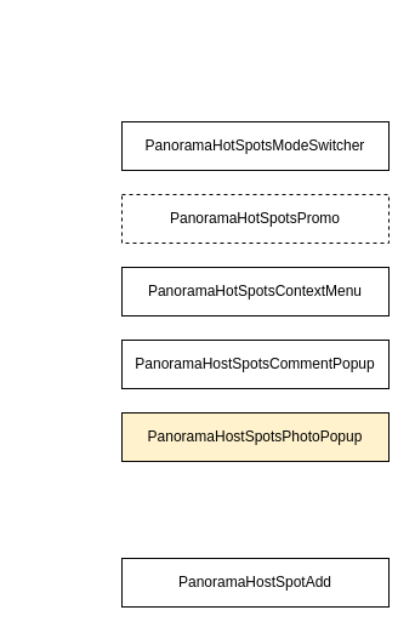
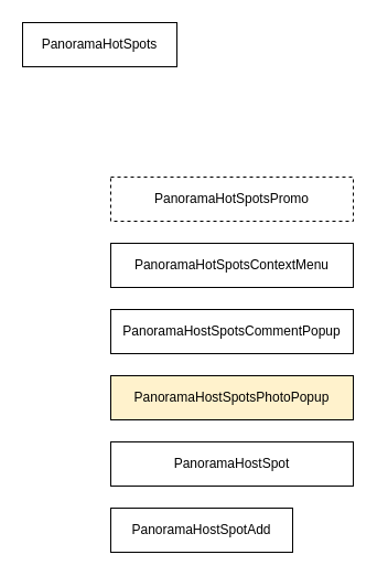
+ <mxCell id="2" value="PanoramaHotSpots" style="rounded=0;whiteSpace=wrap;html=1;" parent="1" vertex="1"><mxGeometry x="20" y="20" width="140" height="40" as="geometry" /></mxCell>
- <mxCell id="3" value="PanoramaHotSpotsModeSwitcher" style="rounded=0;whiteSpace=wrap;html=1;" parent="1" vertex="1"><mxGeometry x="100" y="100" width="220" height="40" as="geometry" /></mxCell>
+ <mxCell id="8" value="PanoramaHostSpot" style="rounded=0;whiteSpace=wrap;html=1;" vertex="1" parent="1"><mxGeometry x="100" y="400" width="220" height="40" as="geometry" /></mxCell>
- <mxCell id="9" value="PanoramaHostSpotAdd" style="rounded=0;whiteSpace=wrap;html=1;" vertex="1" parent="1"><mxGeometry x="100" y="460" width="220" height="40" as="geometry" /></mxCell>
+ <mxCell id="9" value="PanoramaHostSpotAdd" style="rounded=0;whiteSpace=wrap;html=1;" vertex="1" parent="1"><mxGeometry x="100" y="460" width="165" height="40" as="geometry" /></mxCell>
